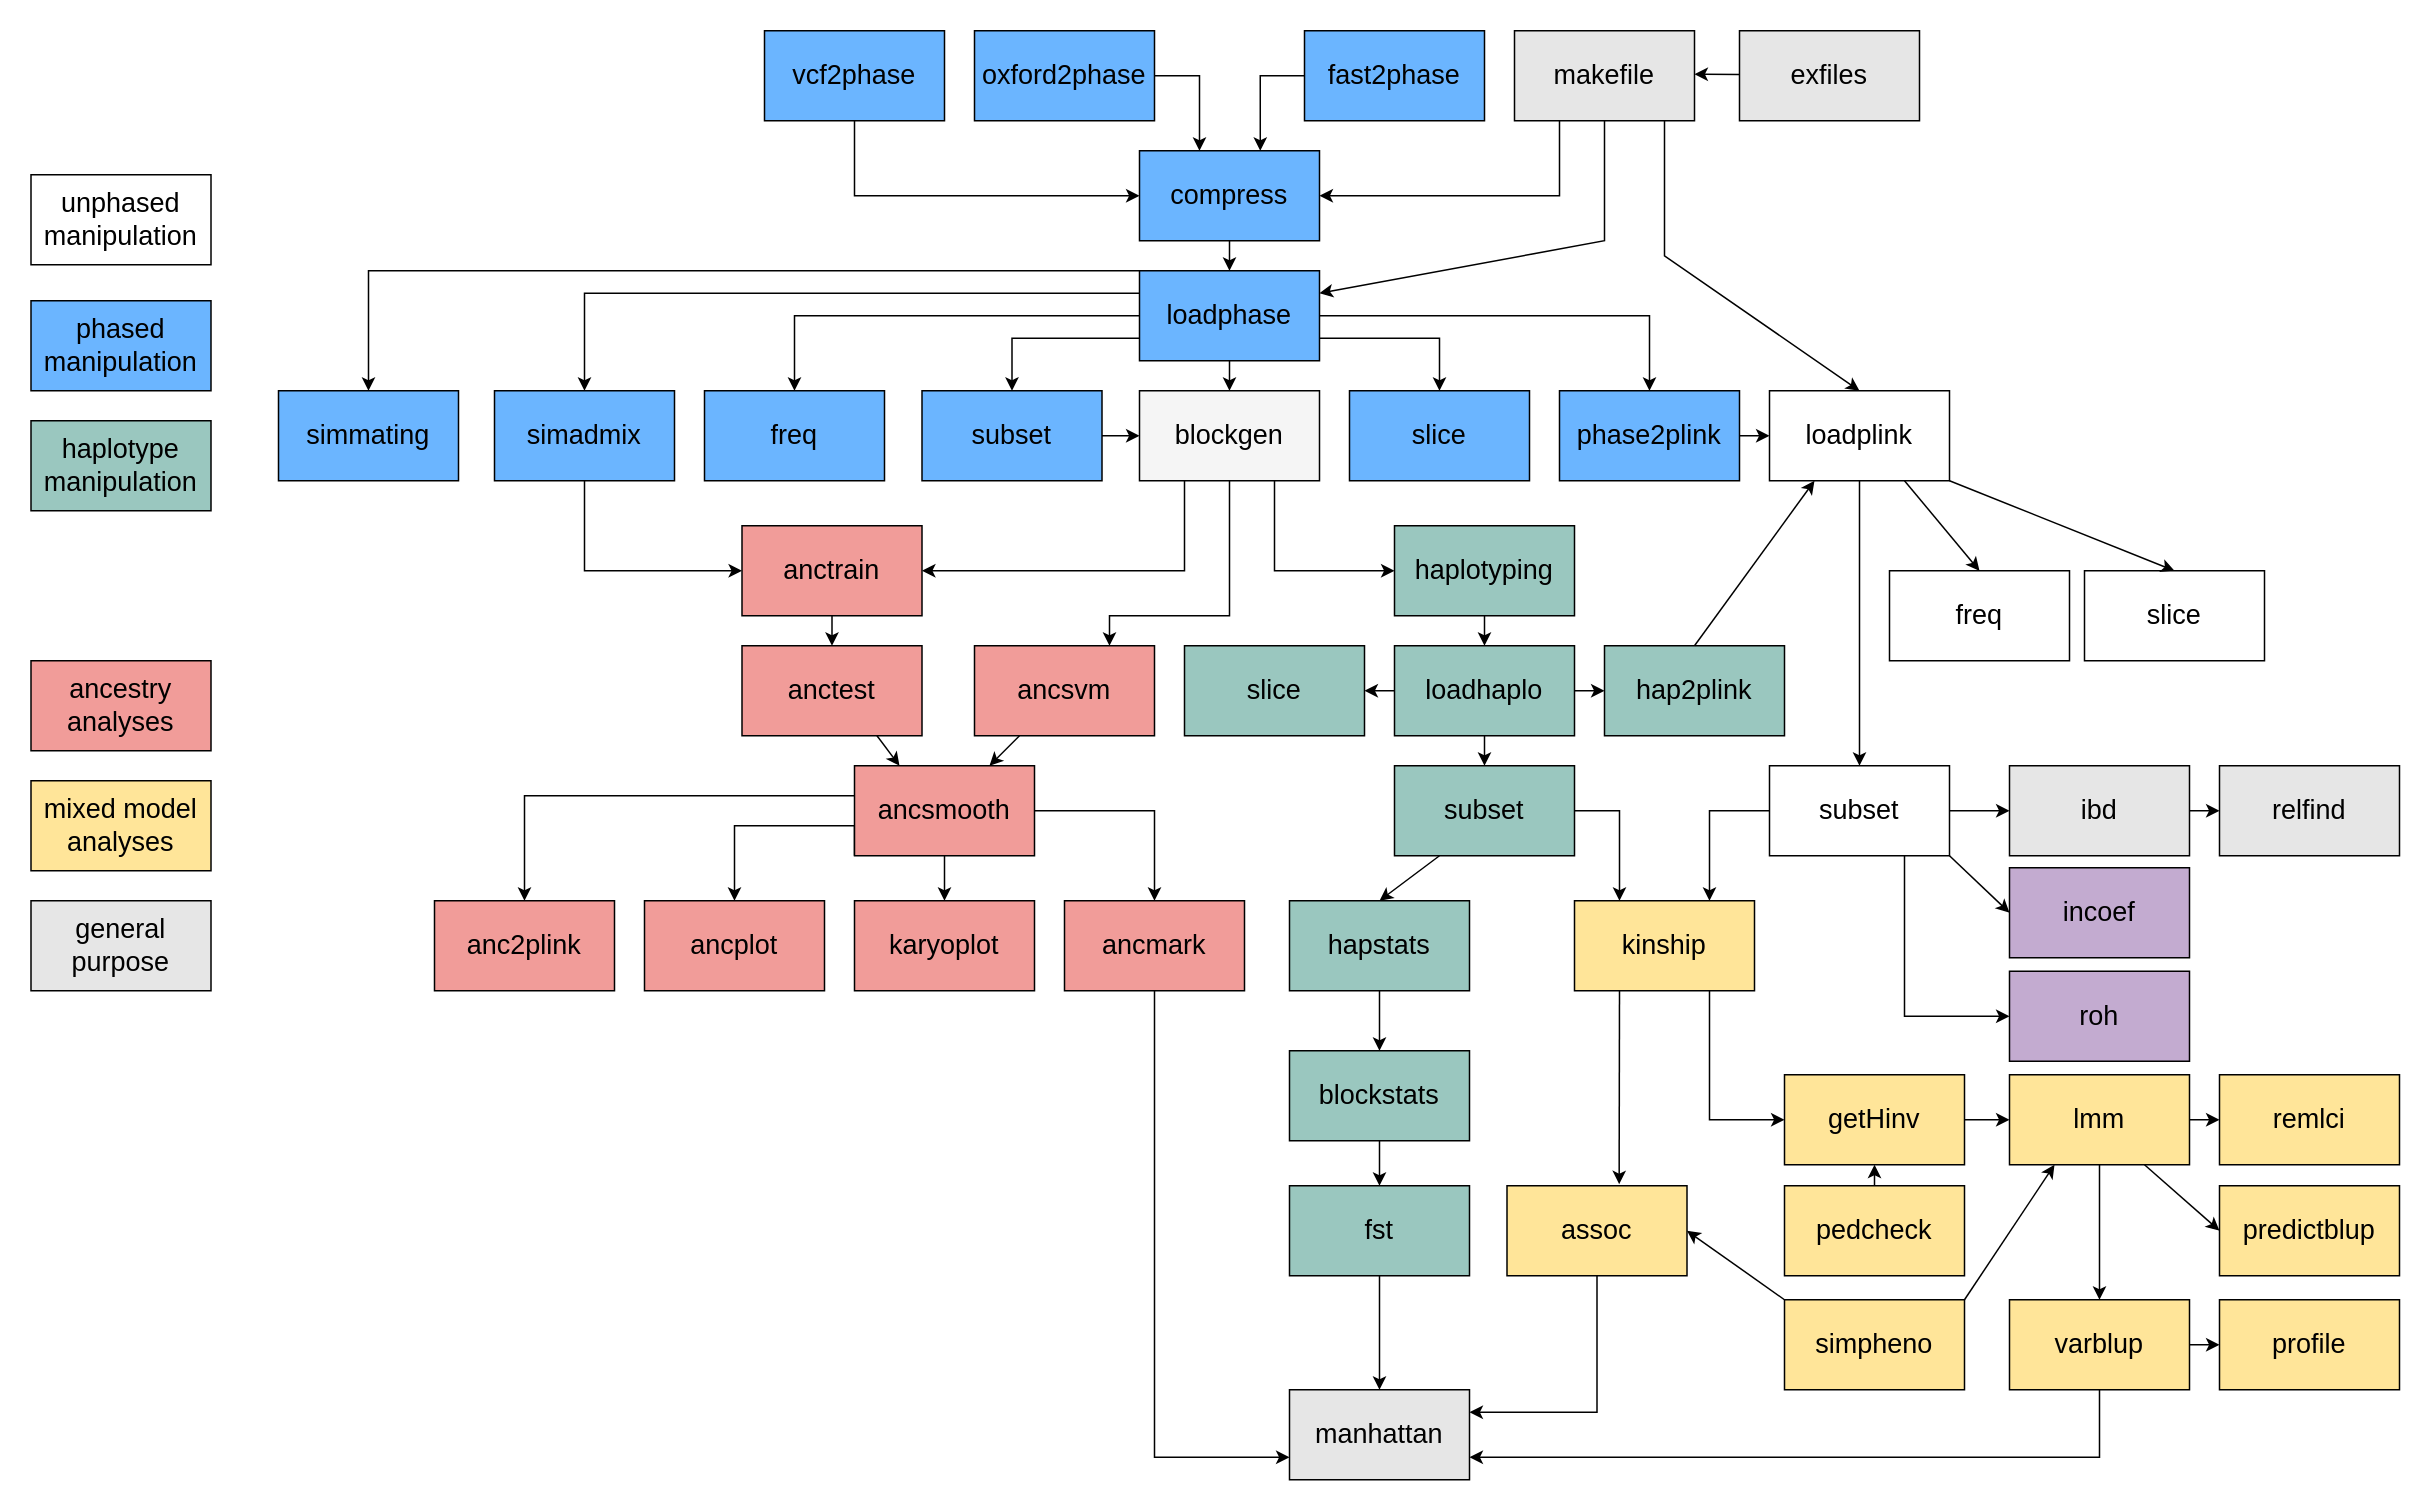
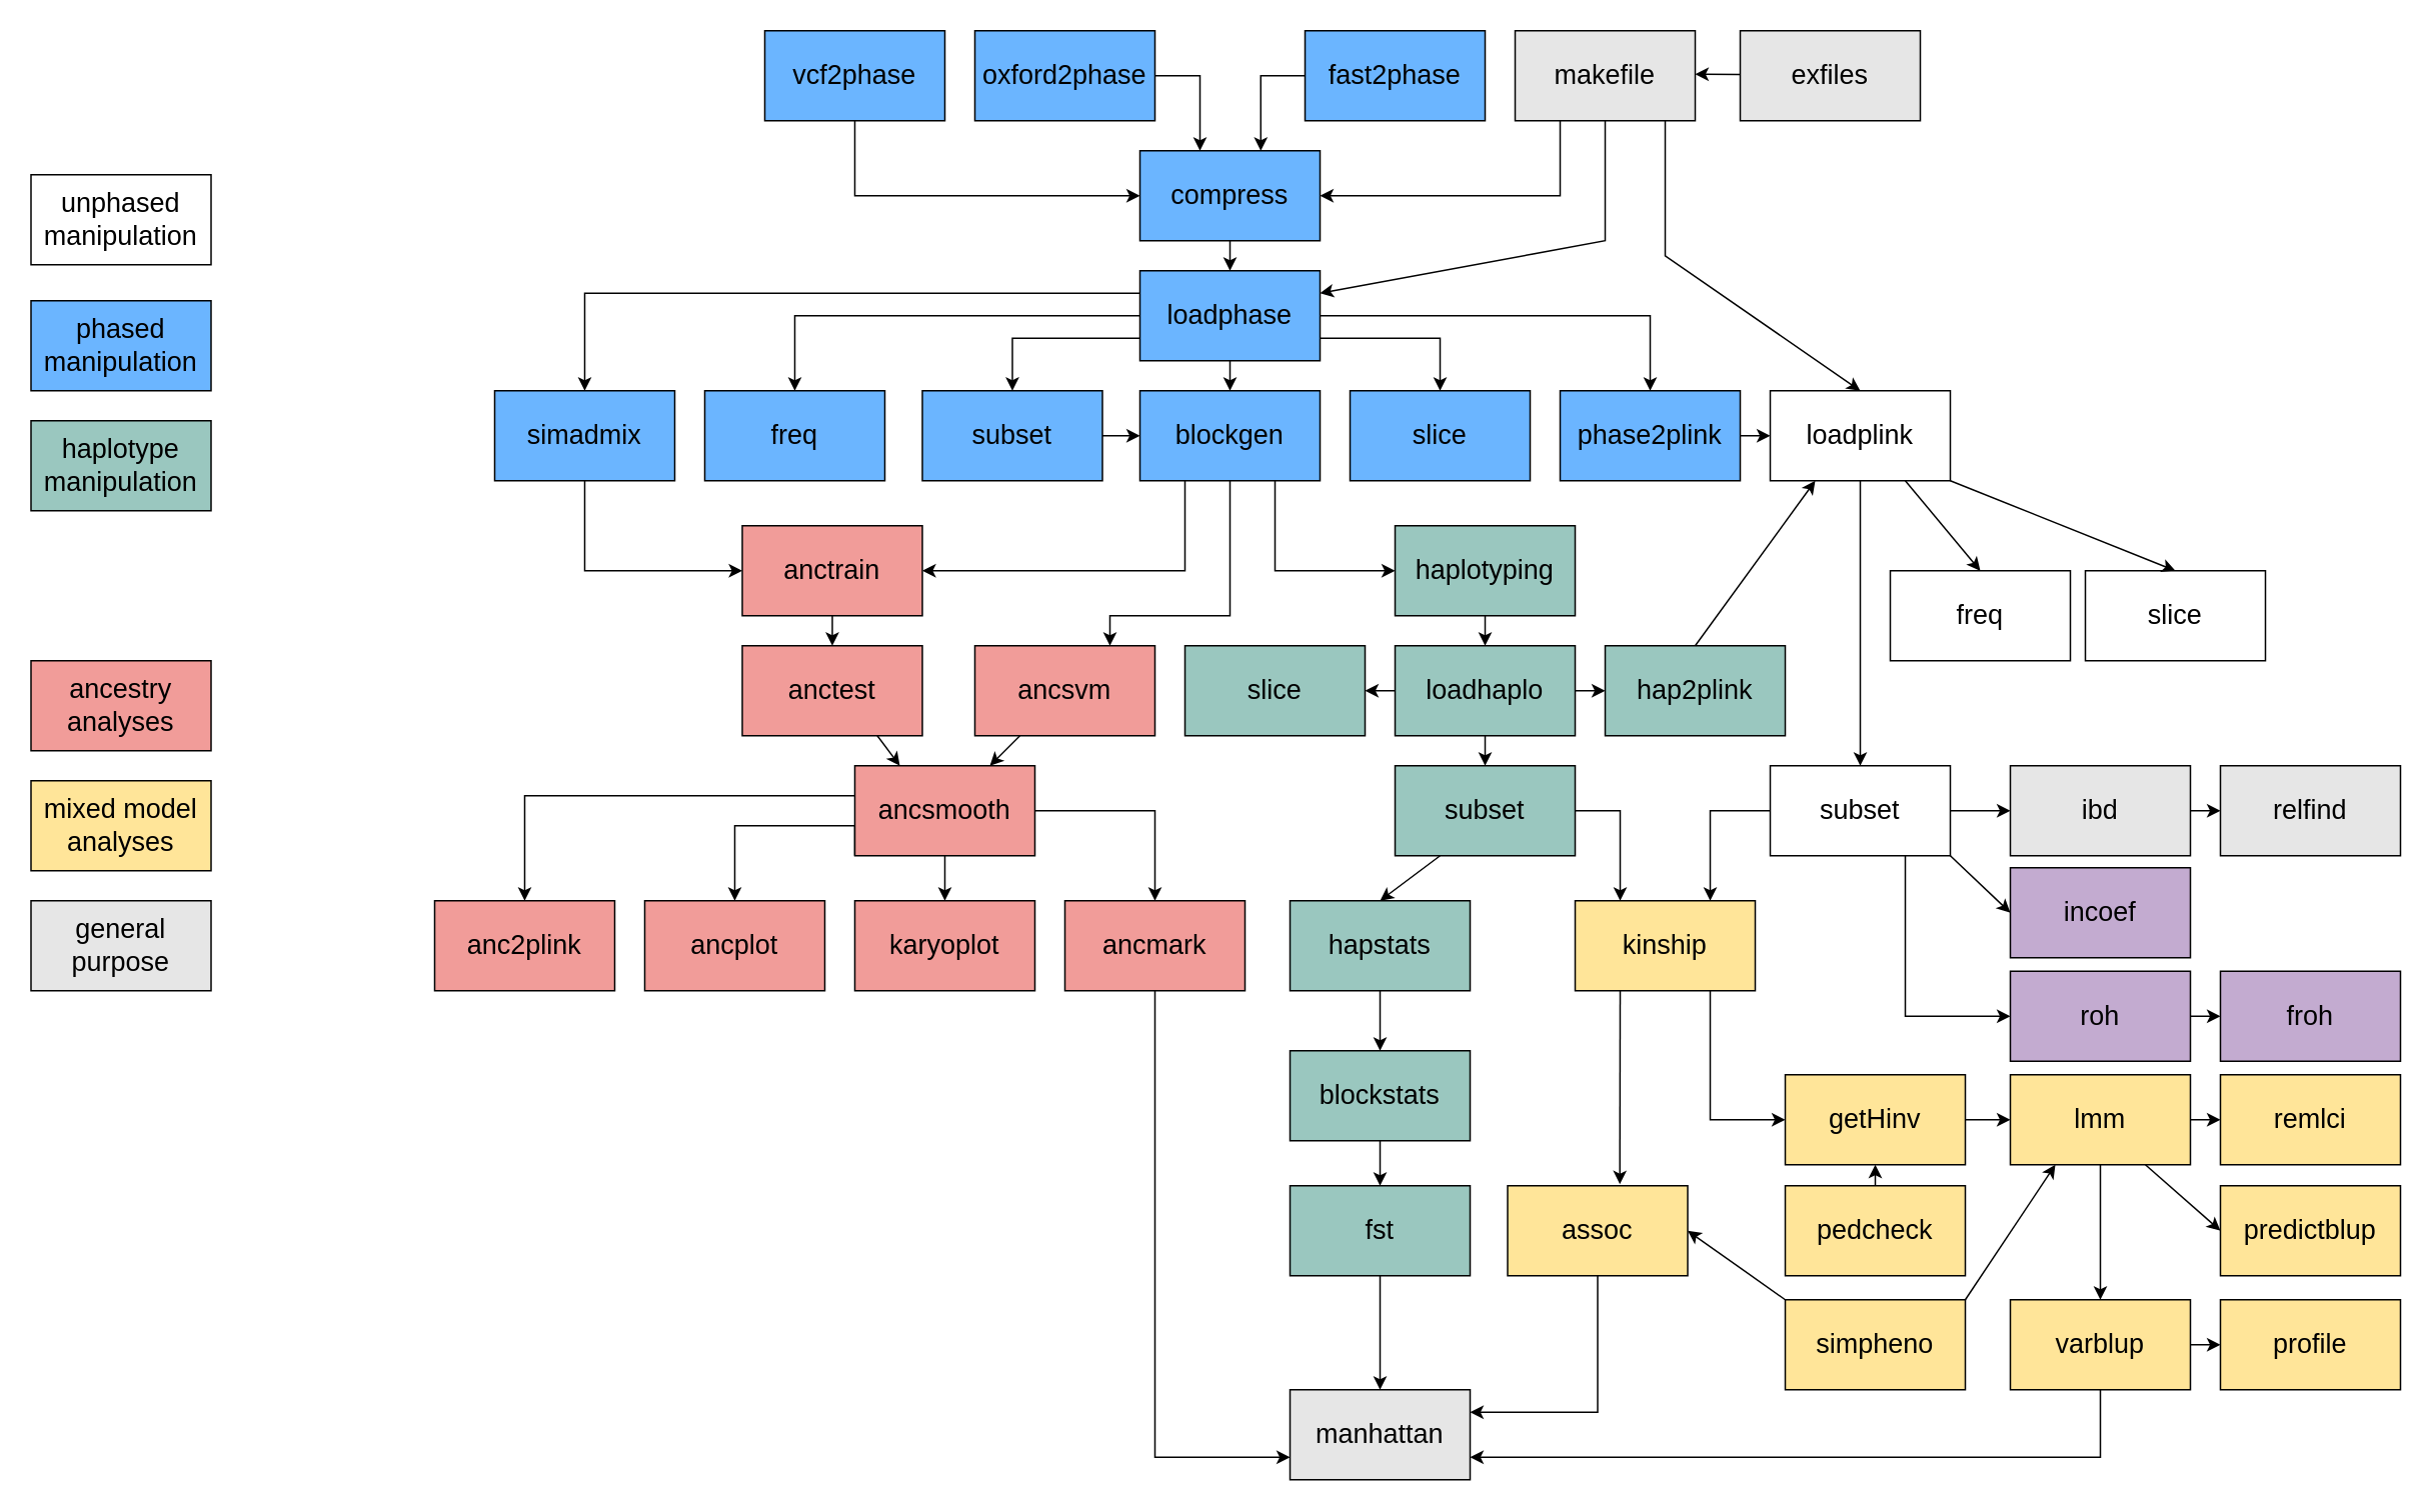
- <mxCell id="116" value="" style="endArrow=classic;html=1;rounded=0;exitX=0;exitY=0;exitDx=0;exitDy=0;entryX=0.5;entryY=0;entryDx=0;entryDy=0;" edge="1" parent="1" source="10" target="115"><mxGeometry width="50" height="50" relative="1" as="geometry"><mxPoint x="239" y="180" as="sourcePoint" /><mxPoint x="289" y="130" as="targetPoint" /><Array as="points"><mxPoint x="245" y="180" /></Array></mxGeometry></mxCell>
- <mxCell id="115" value="simmating" style="rounded=0;whiteSpace=wrap;html=1;fillColor=#6BB5FF;fontSize=18;" vertex="1" parent="1"><mxGeometry x="185" y="260" width="120" height="60" as="geometry" /></mxCell>
- <mxCell id="13" value="blockgen" style="rounded=0;whiteSpace=wrap;html=1;fillColor=#f5f5f5;fontSize=18;" parent="1" vertex="1"><mxGeometry x="759" y="260" width="120" height="60" as="geometry" /></mxCell>
+ <mxCell id="13" value="blockgen" style="rounded=0;whiteSpace=wrap;html=1;fillColor=#6BB5FF;fontSize=18;" parent="1" vertex="1"><mxGeometry x="759" y="260" width="120" height="60" as="geometry" /></mxCell>
+ <mxCell id="89" value="" style="endArrow=classic;html=1;rounded=0;exitX=1;exitY=0.5;exitDx=0;exitDy=0;entryX=0;entryY=0.5;entryDx=0;entryDy=0;" parent="1" source="86" target="87" edge="1"><mxGeometry width="50" height="50" relative="1" as="geometry"><mxPoint x="949" y="727" as="sourcePoint" /><mxPoint x="999" y="677" as="targetPoint" /></mxGeometry></mxCell>
+ <mxCell id="87" value="froh" style="rounded=0;whiteSpace=wrap;html=1;fontSize=18;fillColor=#C3ABD0;" parent="1" vertex="1"><mxGeometry x="1479" y="647" width="120" height="60" as="geometry" /></mxCell>
